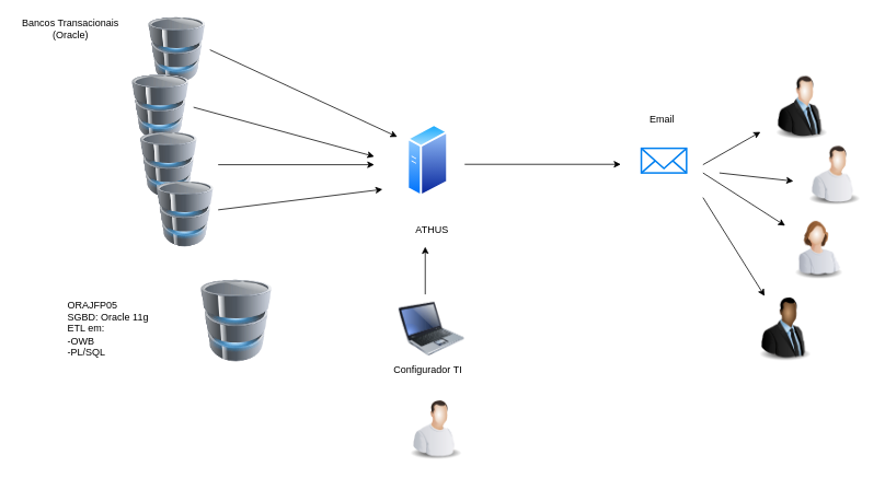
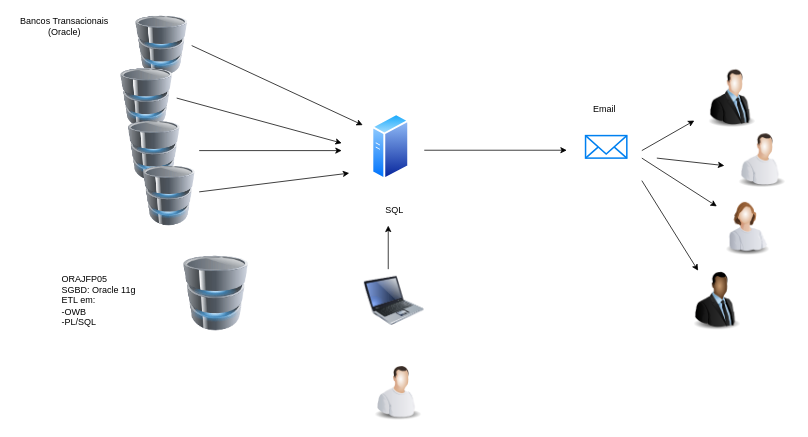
- <mxCell id="17" value="ATHUS" style="text;html=1;resizable=0;autosize=1;align=center;verticalAlign=middle;points=[];fillColor=none;strokeColor=none;rounded=0;" parent="1" vertex="1"><mxGeometry x="495" y="270" width="60" height="20" as="geometry" /></mxCell>
+ <mxCell id="17" value="SQL" style="text;html=1;resizable=0;autosize=1;align=center;verticalAlign=middle;points=[];fillColor=none;strokeColor=none;rounded=0;" parent="1" vertex="1"><mxGeometry x="495" y="270" width="60" height="20" as="geometry" /></mxCell>
- <mxCell id="27" value="Configurador TI" style="text;html=1;resizable=0;autosize=1;align=center;verticalAlign=middle;points=[];fillColor=none;strokeColor=none;rounded=0;" parent="1" vertex="1"><mxGeometry x="470" y="440" width="100" height="20" as="geometry" /></mxCell>
